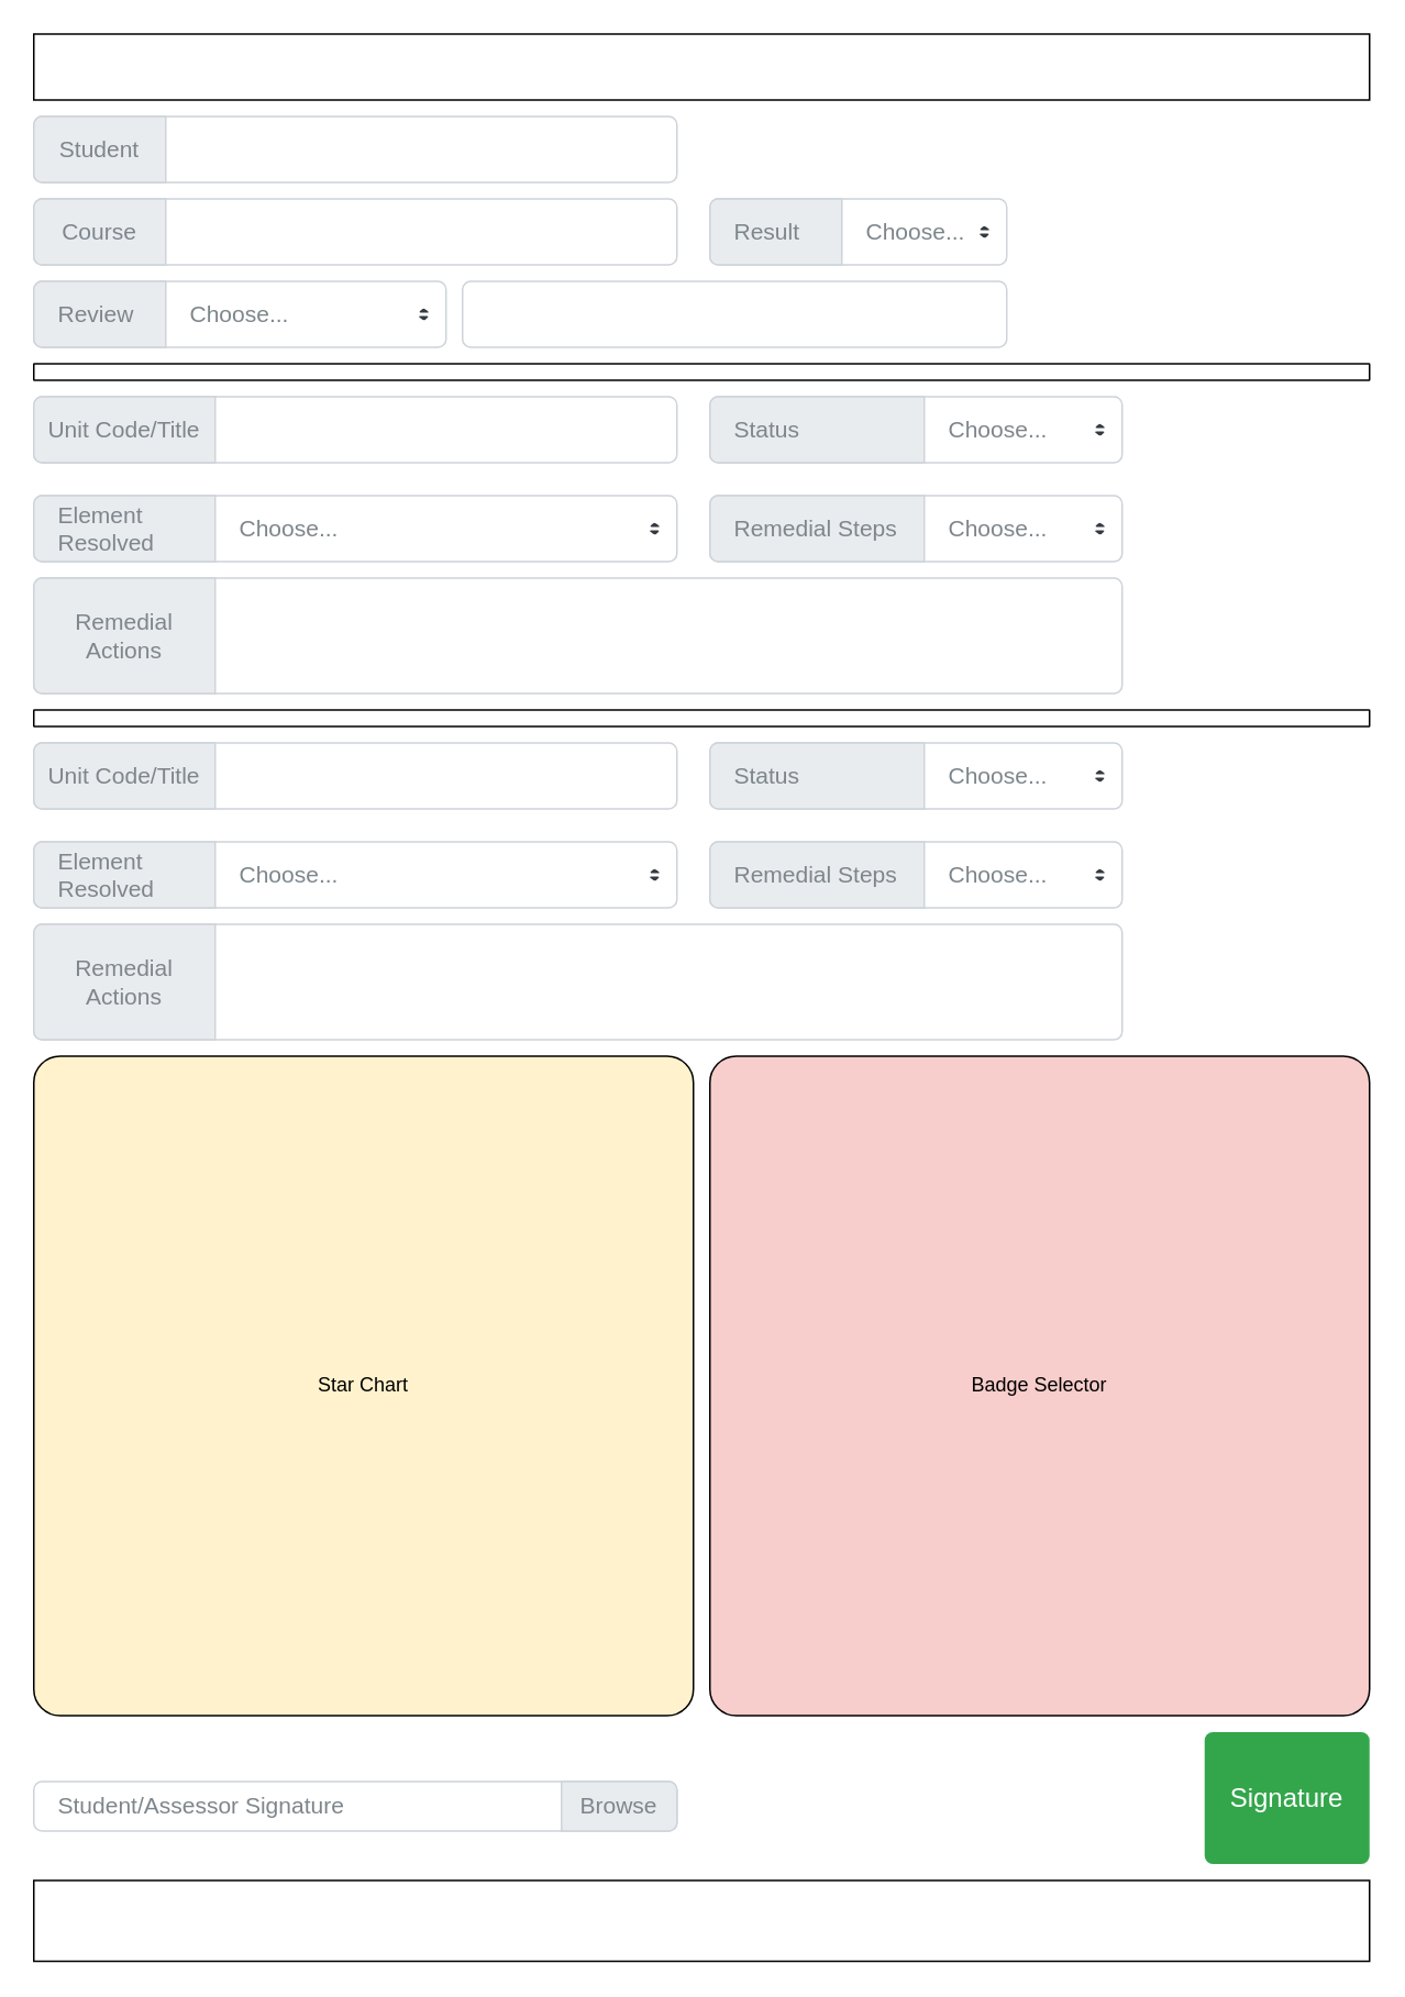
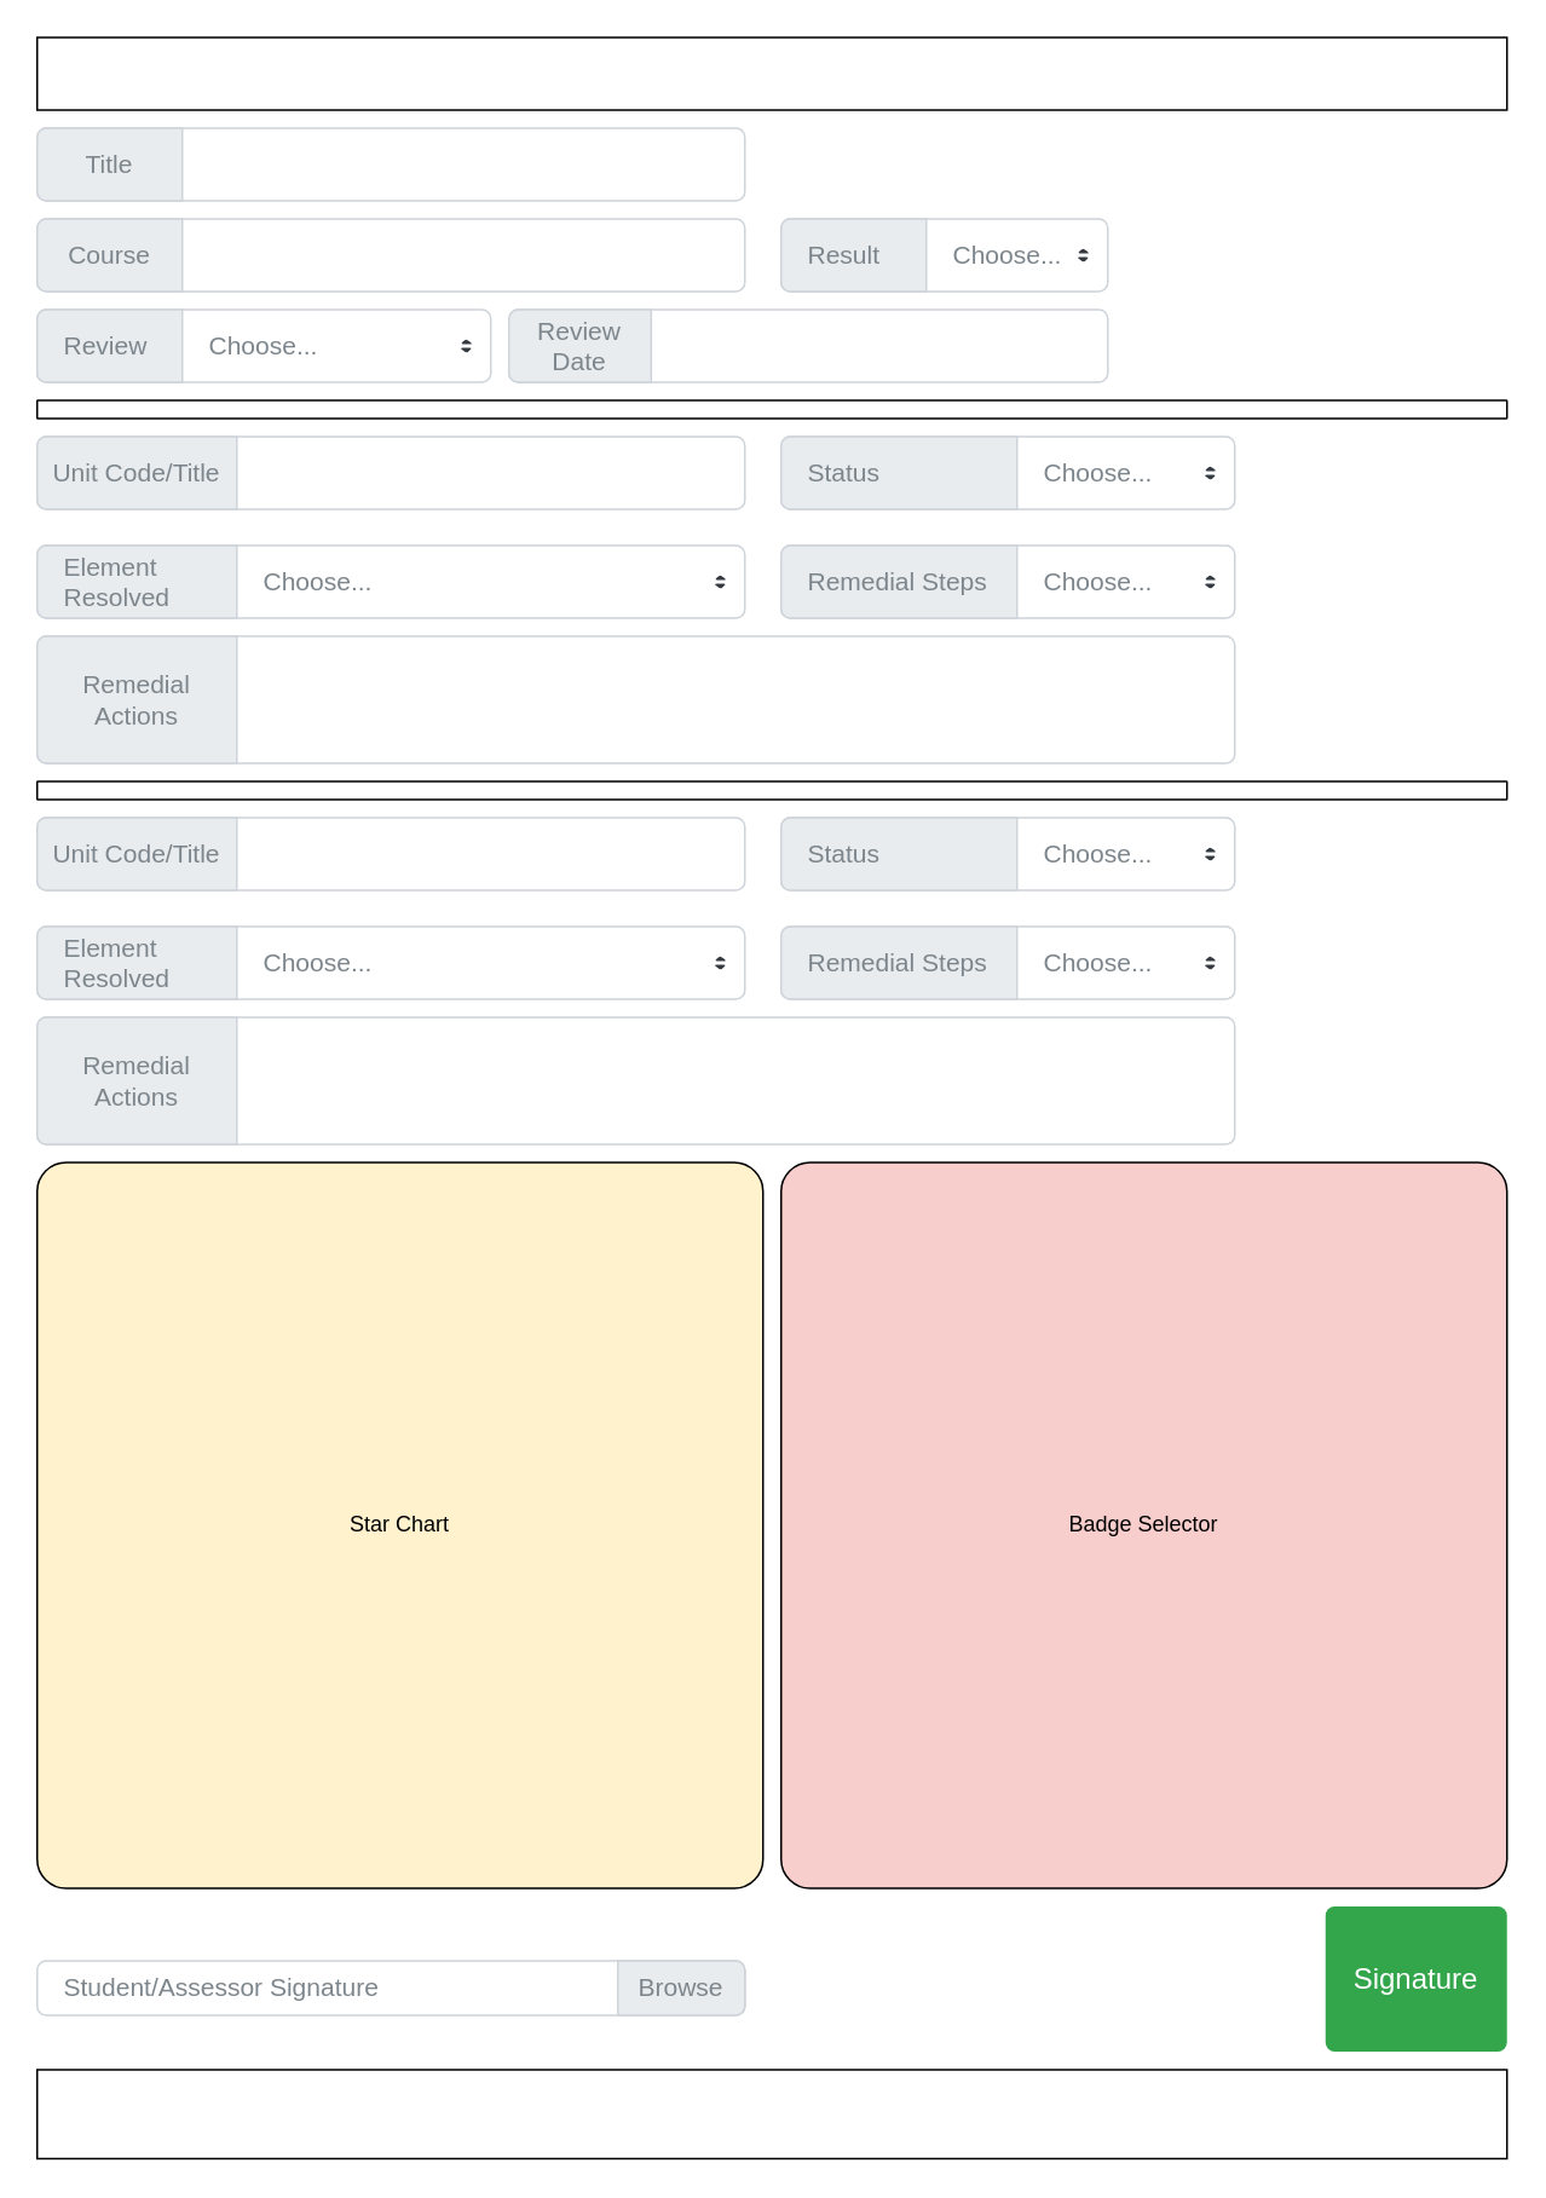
- <mxCell id="17" value="Student" style="html=1;shadow=0;dashed=0;shape=mxgraph.bootstrap.leftButton;strokeColor=inherit;gradientColor=inherit;fontColor=inherit;fillColor=#E9ECEF;rSize=5;perimeter=none;whiteSpace=wrap;resizeHeight=1;fontSize=14;rounded=1;" vertex="1" parent="16"><mxGeometry width="80" height="40" as="geometry" /></mxCell>
+ <mxCell id="17" value="Title" style="html=1;shadow=0;dashed=0;shape=mxgraph.bootstrap.leftButton;strokeColor=inherit;gradientColor=inherit;fontColor=inherit;fillColor=#E9ECEF;rSize=5;perimeter=none;whiteSpace=wrap;resizeHeight=1;fontSize=14;rounded=1;" vertex="1" parent="16"><mxGeometry width="80" height="40" as="geometry" /></mxCell>
+ <mxCell id="15" value="Review Date" style="html=1;shadow=0;dashed=0;shape=mxgraph.bootstrap.leftButton;strokeColor=inherit;gradientColor=inherit;fontColor=inherit;fillColor=#E9ECEF;rSize=5;perimeter=none;whiteSpace=wrap;resizeHeight=1;fontSize=14;rounded=1;" vertex="1" parent="14"><mxGeometry width="78.375" height="40" as="geometry" /></mxCell>
